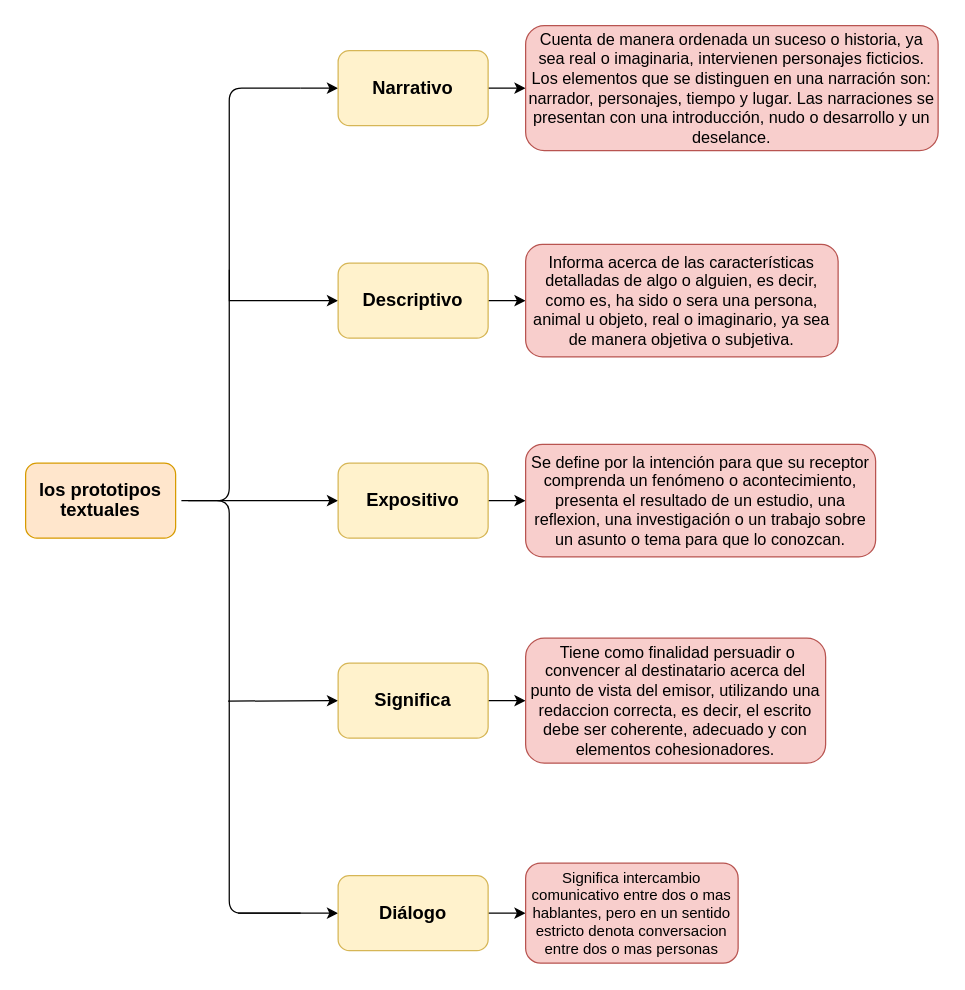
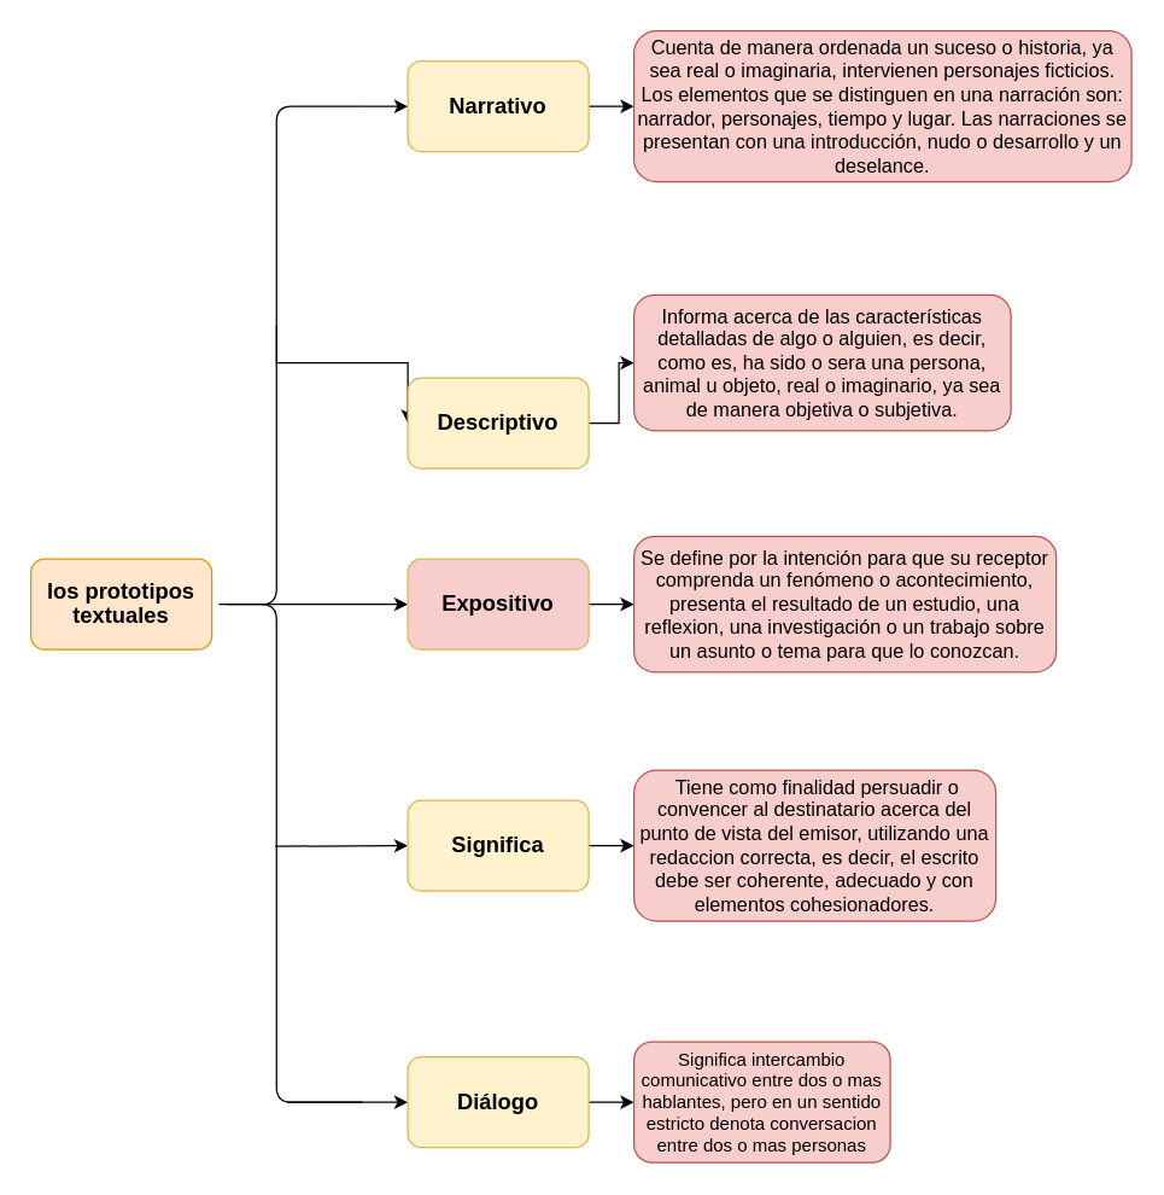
- <mxCell id="11" value="&lt;b&gt;&lt;span style=&quot;font-size: 11.0pt ; line-height: 107% ; font-family: &amp;#34;arimo&amp;#34; , sans-serif&quot;&gt;Descriptivo&lt;/span&gt;&lt;/b&gt;" style="rounded=1;whiteSpace=wrap;html=1;fillColor=#fff2cc;strokeColor=#d6b656;" vertex="1" parent="1"><mxGeometry x="270" y="210" width="120" height="60" as="geometry" /></mxCell>
+ <mxCell id="11" value="&lt;b&gt;&lt;span style=&quot;font-size: 11.0pt ; line-height: 107% ; font-family: &amp;#34;arimo&amp;#34; , sans-serif&quot;&gt;Descriptivo&lt;/span&gt;&lt;/b&gt;" style="rounded=1;whiteSpace=wrap;html=1;fillColor=#fff2cc;strokeColor=#d6b656;" vertex="1" parent="1"><mxGeometry x="270" y="250" width="120" height="60" as="geometry" /></mxCell>
- <mxCell id="13" value="&lt;b&gt;&lt;span style=&quot;font-size: 11.0pt ; line-height: 107% ; font-family: &amp;#34;arimo&amp;#34; , sans-serif&quot;&gt;Expositivo&lt;/span&gt;&lt;/b&gt;" style="rounded=1;whiteSpace=wrap;html=1;fillColor=#fff2cc;strokeColor=#d6b656;" vertex="1" parent="1"><mxGeometry x="270" y="370" width="120" height="60" as="geometry" /></mxCell>
+ <mxCell id="13" value="&lt;b&gt;&lt;span style=&quot;font-size: 11.0pt ; line-height: 107% ; font-family: &amp;#34;arimo&amp;#34; , sans-serif&quot;&gt;Expositivo&lt;/span&gt;&lt;/b&gt;" style="rounded=1;whiteSpace=wrap;html=1;fillColor=#f8cecc;strokeColor=#d6b656;" vertex="1" parent="1"><mxGeometry x="270" y="370" width="120" height="60" as="geometry" /></mxCell>
